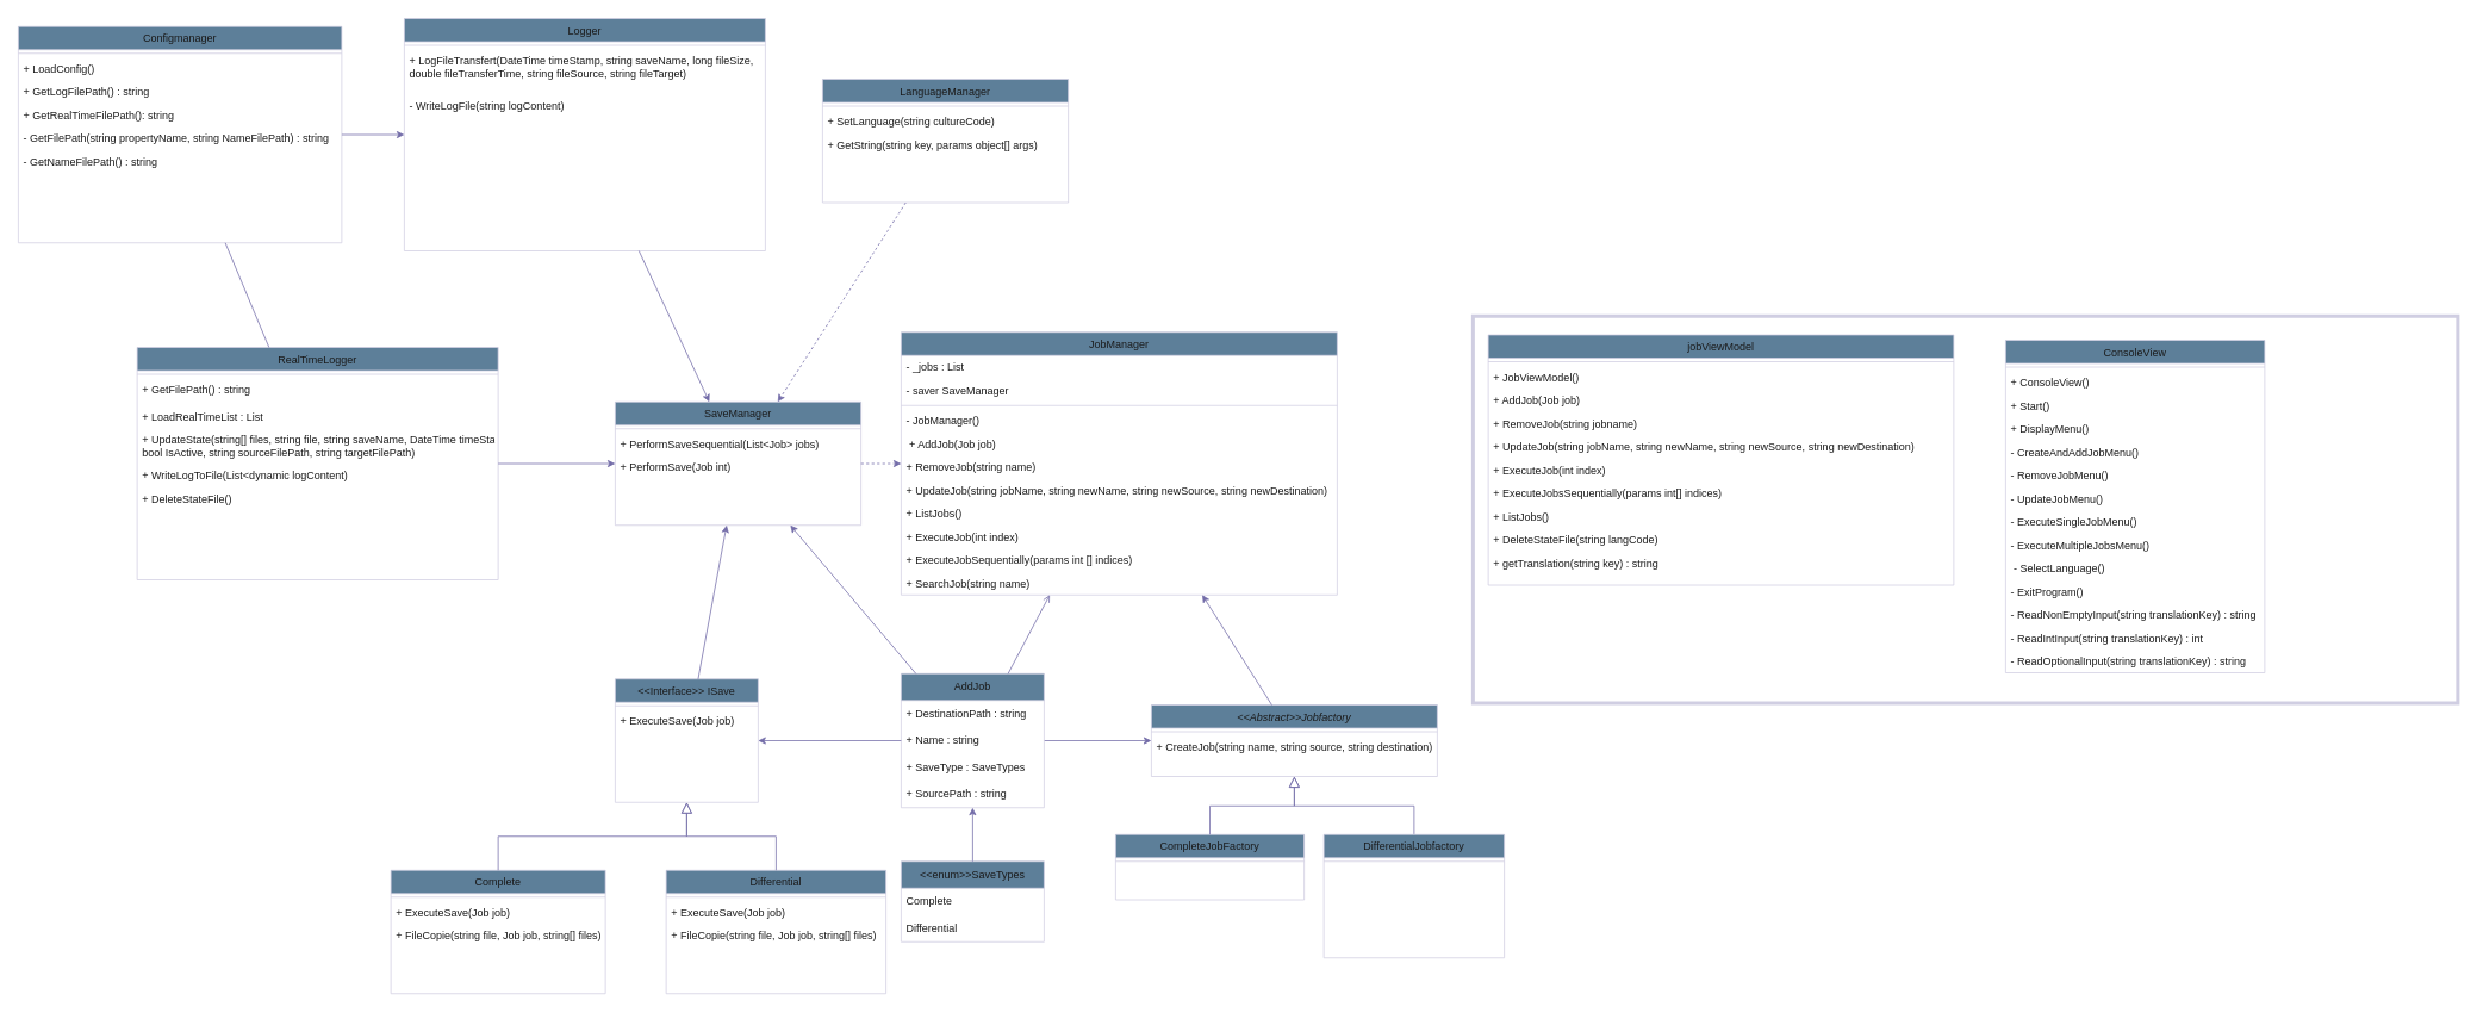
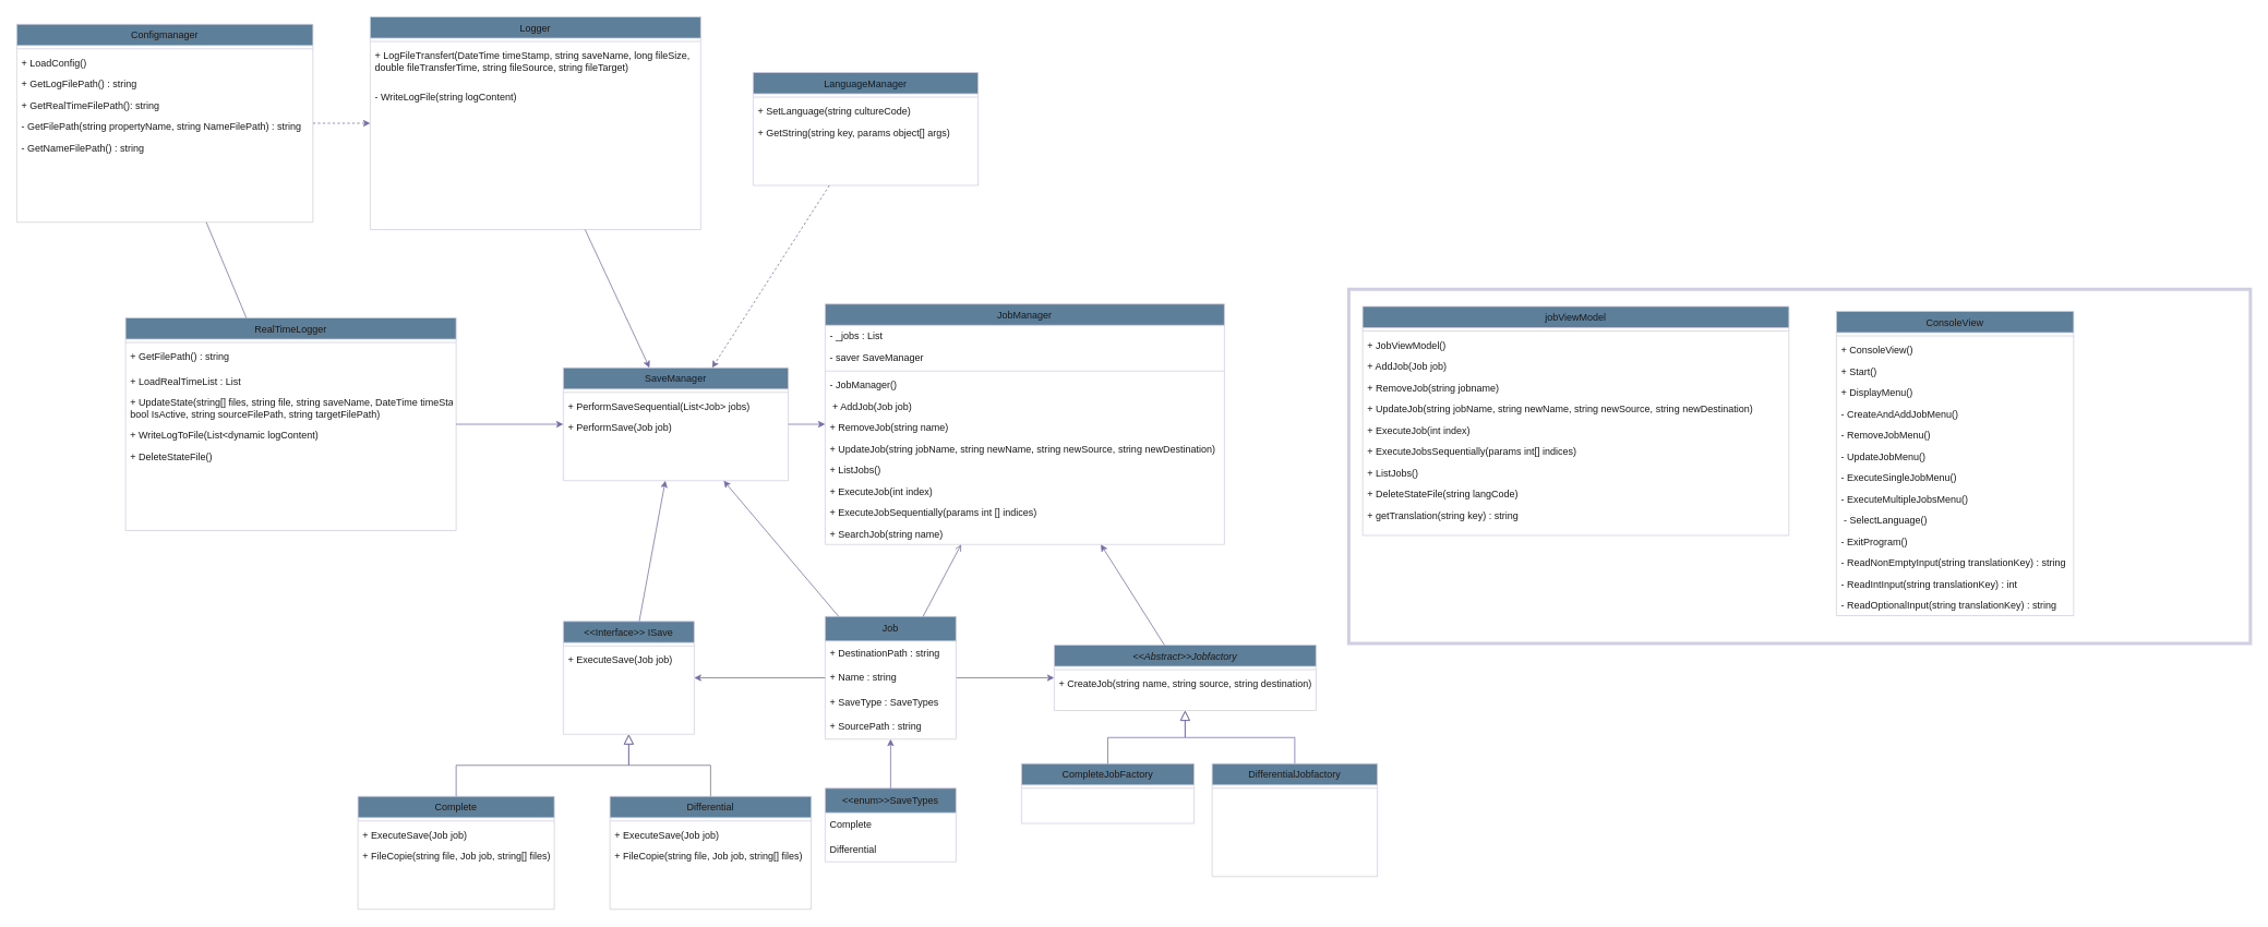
- <mxCell id="88" value="" style="endArrow=classic;html=1;rounded=0;labelBackgroundColor=none;strokeColor=#736CA8;fontColor=default;" parent="1" source="81" target="76" edge="1"><mxGeometry width="50" height="50" relative="1" as="geometry"><mxPoint x="718" y="383" as="sourcePoint" /><mxPoint x="658" y="333" as="targetPoint" /></mxGeometry></mxCell>
+ <mxCell id="88" value="" style="endArrow=classic;html=1;rounded=0;labelBackgroundColor=none;strokeColor=#736CA8;fontColor=default;dashed=1;" parent="1" source="81" target="76" edge="1"><mxGeometry width="50" height="50" relative="1" as="geometry"><mxPoint x="718" y="383" as="sourcePoint" /><mxPoint x="658" y="333" as="targetPoint" /></mxGeometry></mxCell>
- <mxCell id="75" value="" style="endArrow=classic;html=1;rounded=0;labelBackgroundColor=none;strokeColor=#736CA8;fontColor=default;dashed=1;" parent="1" source="70" target="6" edge="1"><mxGeometry width="50" height="50" relative="1" as="geometry"><mxPoint x="918" y="783" as="sourcePoint" /><mxPoint x="968" as="targetPoint" y="733" /></mxGeometry></mxCell>
+ <mxCell id="75" value="" style="endArrow=classic;html=1;rounded=0;labelBackgroundColor=none;strokeColor=#736CA8;fontColor=default;" parent="1" source="70" target="6" edge="1"><mxGeometry width="50" height="50" relative="1" as="geometry"><mxPoint x="918" y="783" as="sourcePoint" /><mxPoint x="968" as="targetPoint" y="733" /></mxGeometry></mxCell>
- <mxCell id="73" value="+ PerformSave(Job int)" style="text;align=left;verticalAlign=top;spacingLeft=4;spacingRight=4;overflow=hidden;rotatable=0;points=[[0,0.5],[1,0.5]];portConstraint=eastwest;labelBackgroundColor=none;fontColor=#1A1A1A;" parent="70" vertex="1"><mxGeometry y="60" width="275" height="26" as="geometry" /></mxCell>
+ <mxCell id="73" value="+ PerformSave(Job job)" style="text;align=left;verticalAlign=top;spacingLeft=4;spacingRight=4;overflow=hidden;rotatable=0;points=[[0,0.5],[1,0.5]];portConstraint=eastwest;labelBackgroundColor=none;fontColor=#1A1A1A;" parent="70" vertex="1"><mxGeometry y="60" width="275" height="26" as="geometry" /></mxCell>
- <mxCell id="21" value="AddJob" style="swimlane;fontStyle=0;childLayout=stackLayout;horizontal=1;startSize=30;horizontalStack=0;resizeParent=1;resizeParentMax=0;resizeLast=0;collapsible=1;marginBottom=0;whiteSpace=wrap;html=1;labelBackgroundColor=none;fillColor=#5D7F99;strokeColor=#D0CEE2;fontColor=#1A1A1A;" parent="1" vertex="1"><mxGeometry x="1008" y="753" width="160" height="150" as="geometry" /></mxCell>
+ <mxCell id="21" value="Job" style="swimlane;fontStyle=0;childLayout=stackLayout;horizontal=1;startSize=30;horizontalStack=0;resizeParent=1;resizeParentMax=0;resizeLast=0;collapsible=1;marginBottom=0;whiteSpace=wrap;html=1;labelBackgroundColor=none;fillColor=#5D7F99;strokeColor=#D0CEE2;fontColor=#1A1A1A;" parent="1" vertex="1"><mxGeometry x="1008" y="753" width="160" height="150" as="geometry" /></mxCell>
